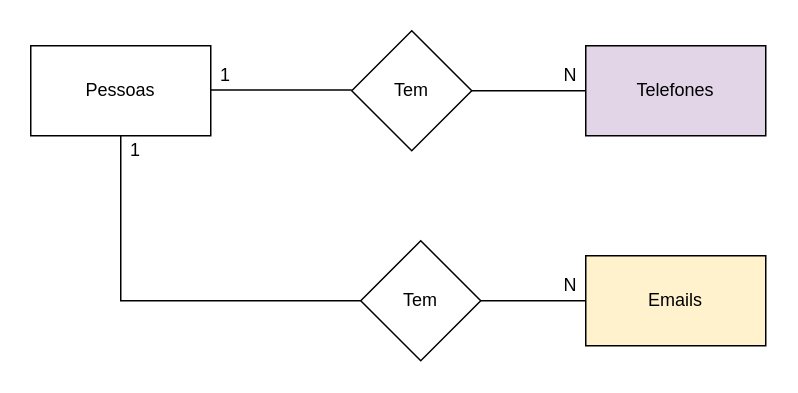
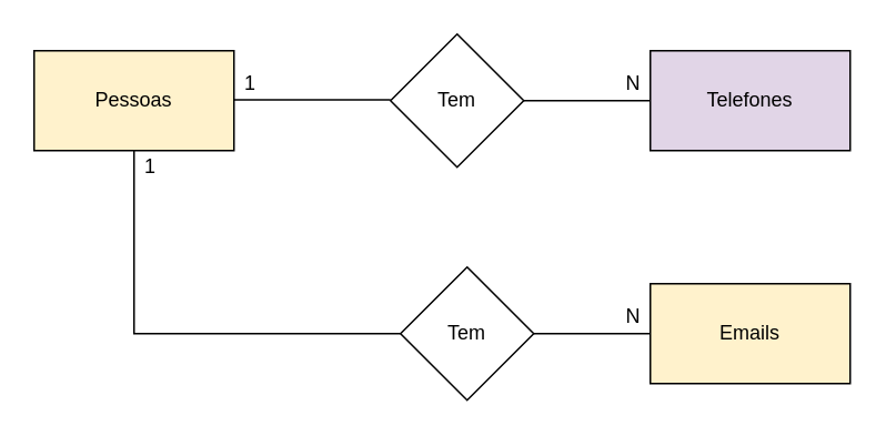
- <mxCell id="4" value="Pessoas" style="rounded=0;whiteSpace=wrap;html=1;" parent="1" vertex="1"><mxGeometry x="20" y="30" width="120" height="60" as="geometry" /></mxCell>
+ <mxCell id="4" value="Pessoas" style="rounded=0;whiteSpace=wrap;html=1;fillColor=#fff2cc;" parent="1" vertex="1"><mxGeometry x="20" y="30" width="120" height="60" as="geometry" /></mxCell>
